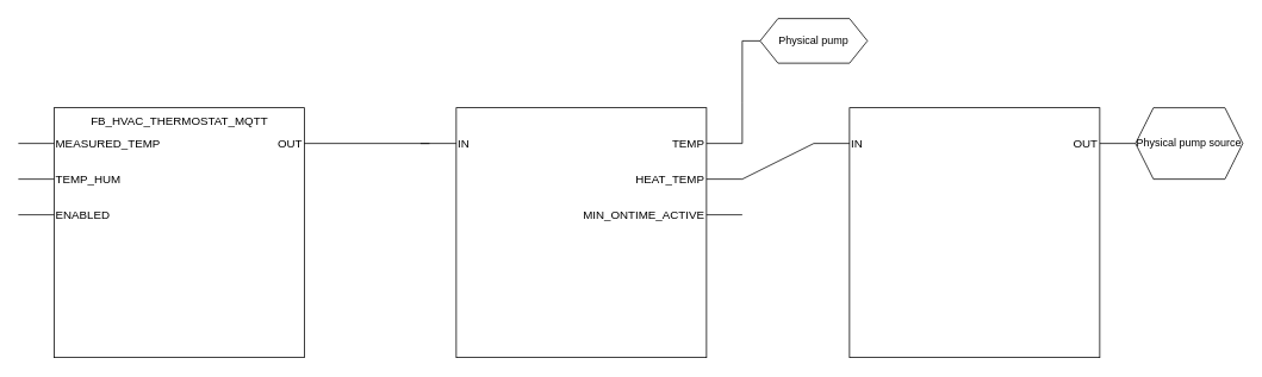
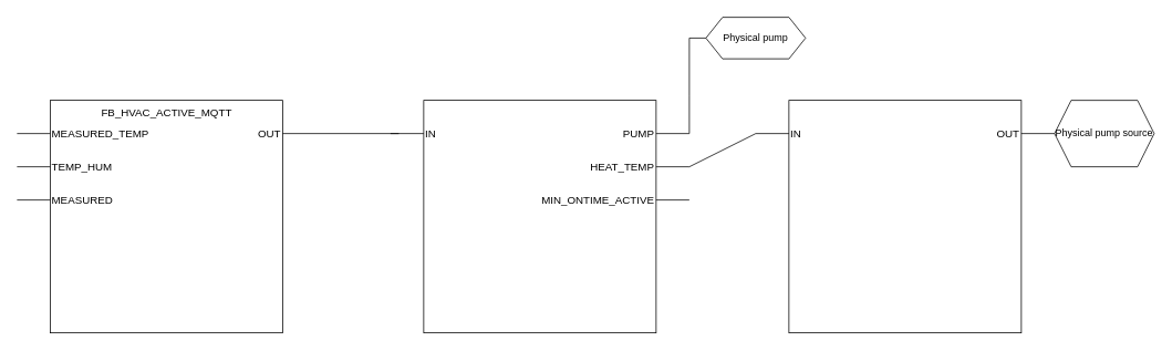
- <mxCell id="8" value="&lt;div&gt;&lt;span&gt;FB_HVAC_THERMOSTAT_MQTT&lt;/span&gt;&lt;/div&gt;" style="text;html=1;align=center;fontSize=13;" vertex="1" parent="1"><mxGeometry x="95" y="120" width="210" height="30" as="geometry" /></mxCell>
+ <mxCell id="8" value="&lt;div&gt;&lt;span&gt;FB_HVAC_ACTIVE_MQTT&lt;/span&gt;&lt;/div&gt;" style="text;html=1;align=center;fontSize=13;" vertex="1" parent="1"><mxGeometry x="95" y="120" width="210" height="30" as="geometry" /></mxCell>
- <mxCell id="21" value="TEMP" style="text;html=1;strokeColor=none;fillColor=none;align=right;verticalAlign=middle;whiteSpace=wrap;rounded=0;fontSize=13;" vertex="1" parent="1"><mxGeometry x="710" y="150" width="80" height="20" as="geometry" /></mxCell>
+ <mxCell id="21" value="PUMP" style="text;html=1;strokeColor=none;fillColor=none;align=right;verticalAlign=middle;whiteSpace=wrap;rounded=0;fontSize=13;" vertex="1" parent="1"><mxGeometry x="710" y="150" width="80" height="20" as="geometry" /></mxCell>
- <mxCell id="16" value="ENABLED" style="text;html=1;strokeColor=none;fillColor=none;align=left;verticalAlign=middle;whiteSpace=wrap;rounded=0;fontSize=13;" vertex="1" parent="1"><mxGeometry x="60" y="230" width="80" height="20" as="geometry" /></mxCell>
+ <mxCell id="16" value="MEASURED" style="text;html=1;strokeColor=none;fillColor=none;align=left;verticalAlign=middle;whiteSpace=wrap;rounded=0;fontSize=13;" vertex="1" parent="1"><mxGeometry x="60" y="230" width="80" height="20" as="geometry" /></mxCell>
